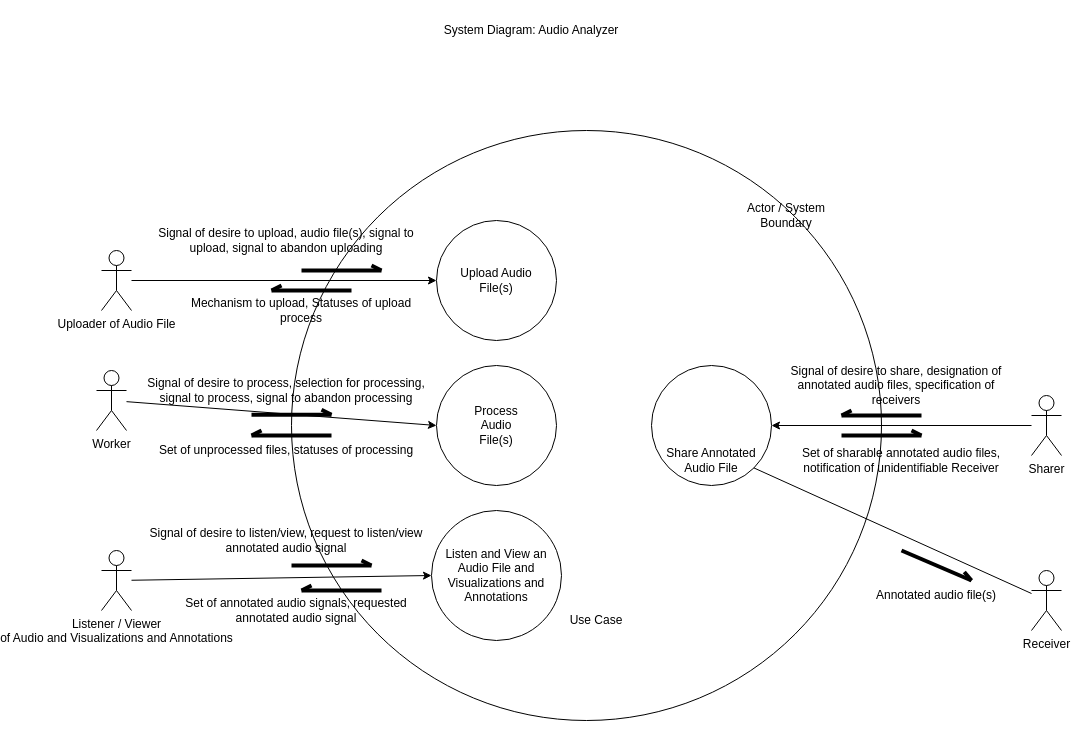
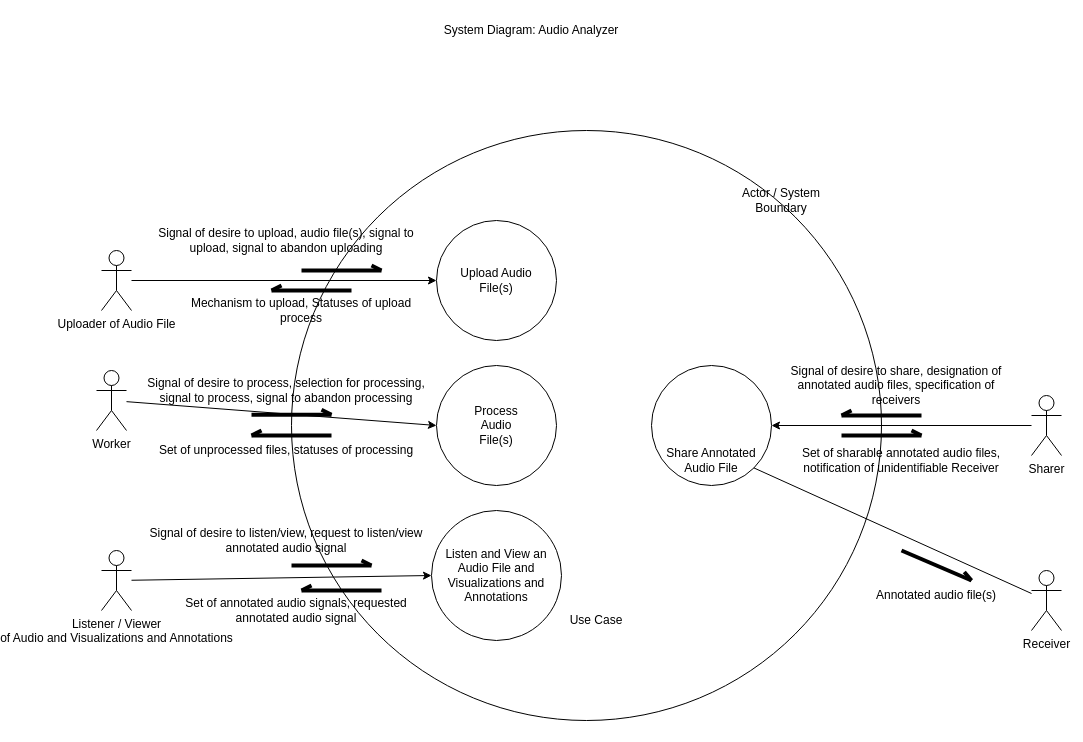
- <mxCell id="8" value="Actor / System Boundary" style="text;html=1;strokeColor=none;fillColor=none;align=center;verticalAlign=middle;whiteSpace=wrap;rounded=0;" parent="1" vertex="1"><mxGeometry x="660" y="205" width="100" height="20" as="geometry" /></mxCell>
+ <mxCell id="8" value="Actor / System Boundary" style="text;html=1;strokeColor=none;fillColor=none;align=center;verticalAlign=middle;whiteSpace=wrap;rounded=0;" parent="1" vertex="1"><mxGeometry x="655" y="190" width="100" height="20" as="geometry" /></mxCell>
